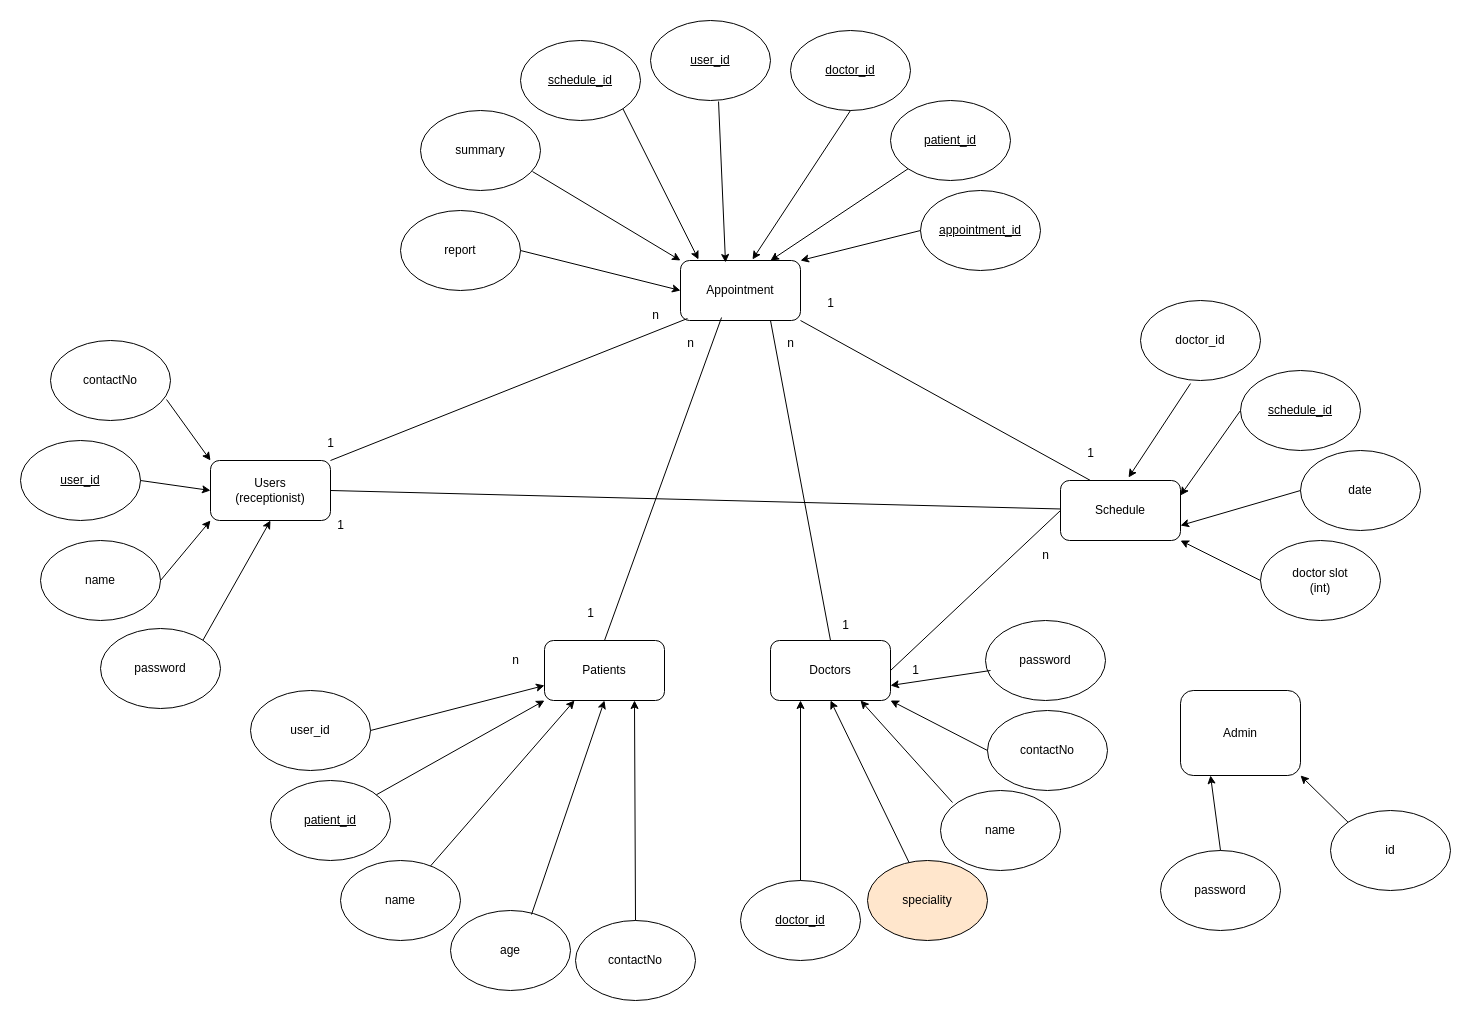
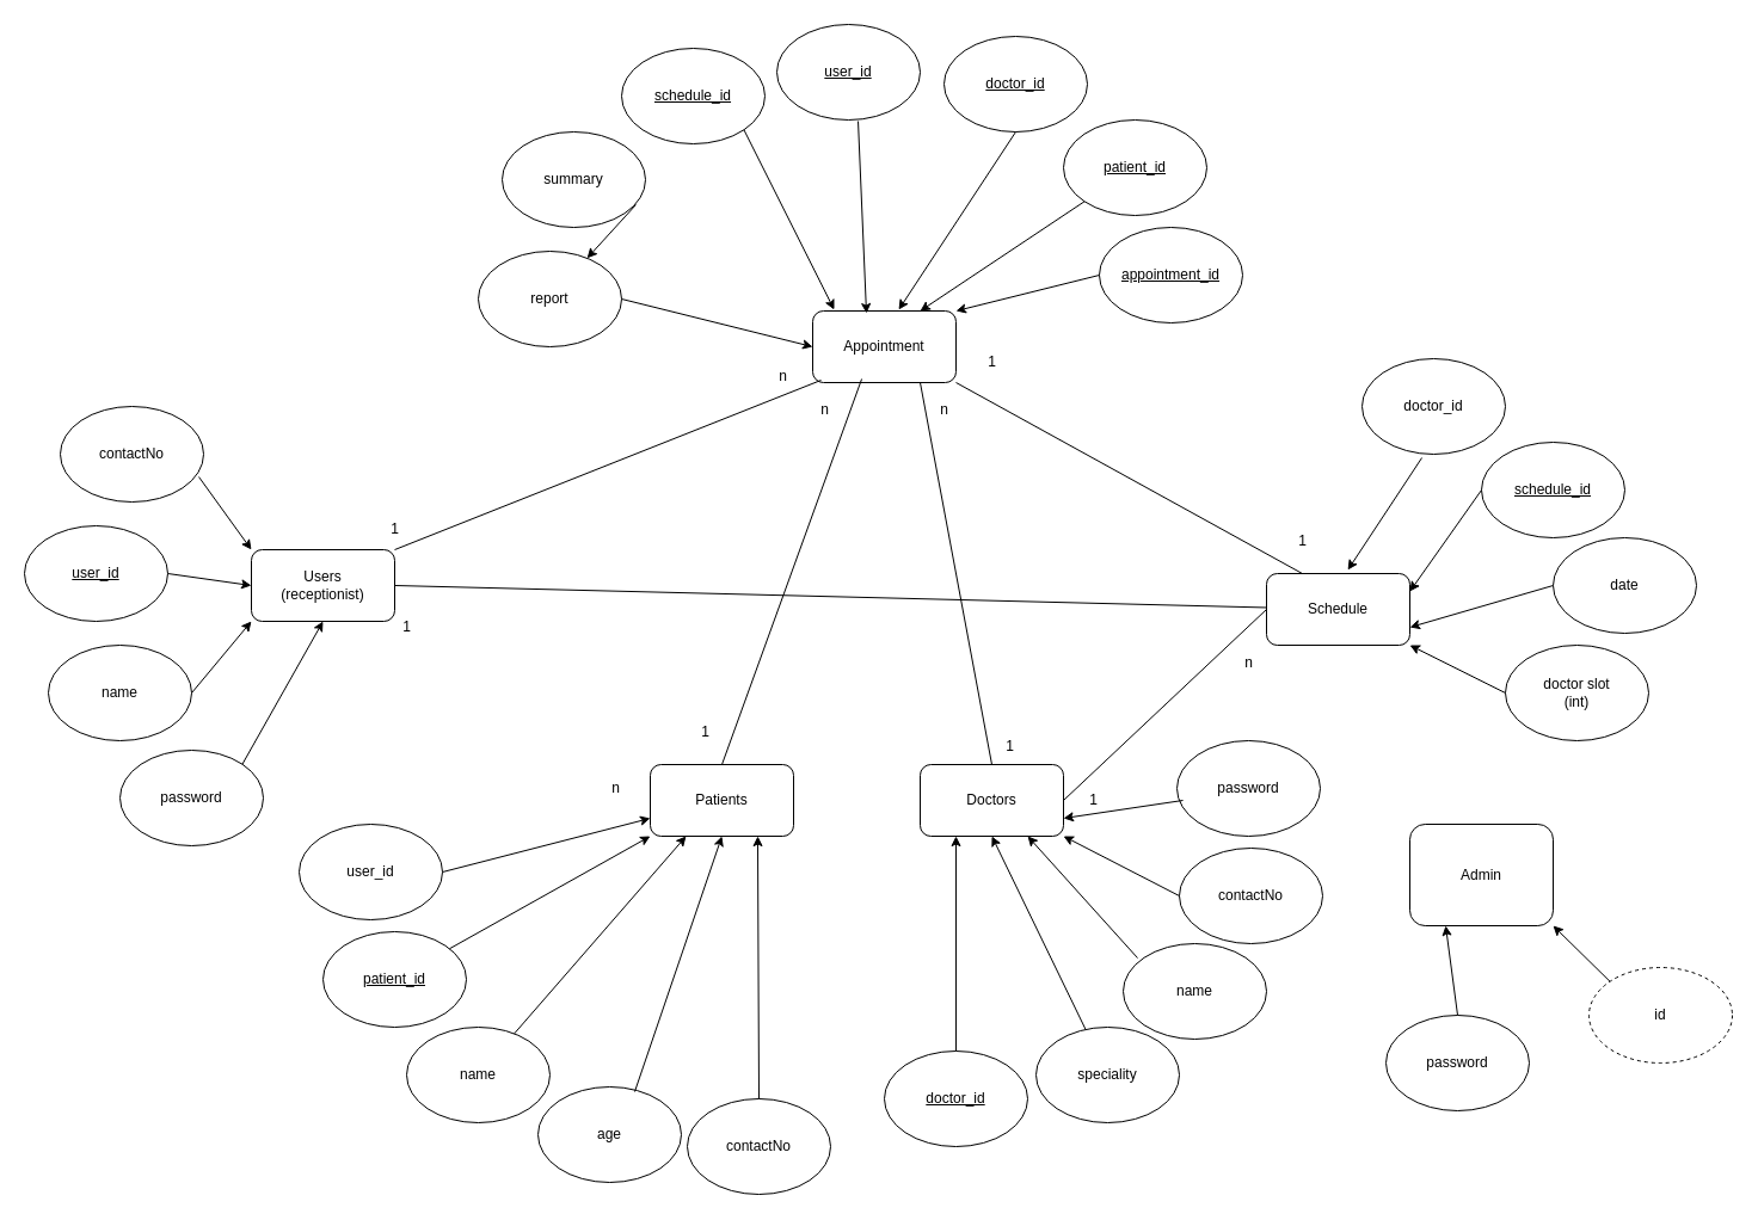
- <mxCell id="32" value="" style="endArrow=classic;html=1;rounded=0;exitX=0.933;exitY=0.763;exitDx=0;exitDy=0;exitPerimeter=0;entryX=0;entryY=0;entryDx=0;entryDy=0;" edge="1" parent="1" source="31" target="2"><mxGeometry width="50" height="50" relative="1" as="geometry"><mxPoint x="990" y="390" as="sourcePoint" /><mxPoint x="670" y="260" as="targetPoint" /></mxGeometry></mxCell>
+ <mxCell id="32" value="" style="endArrow=classic;html=1;rounded=0;exitX=0.933;exitY=0.763;exitDx=0;exitDy=0;exitPerimeter=0;" edge="1" parent="1" source="31" target="33"><mxGeometry width="50" height="50" relative="1" as="geometry"><mxPoint x="990" y="390" as="sourcePoint" /><mxPoint x="670" y="260" as="targetPoint" /></mxGeometry></mxCell>
- <mxCell id="72" value="id" style="ellipse;whiteSpace=wrap;html=1;" vertex="1" parent="1"><mxGeometry x="1330" y="810" width="120" height="80" as="geometry" /></mxCell>
+ <mxCell id="72" value="id" style="ellipse;whiteSpace=wrap;html=1;dashed=1;" vertex="1" parent="1"><mxGeometry x="1330" y="810" width="120" height="80" as="geometry" /></mxCell>
- <mxCell id="64" value="speciality" style="ellipse;whiteSpace=wrap;html=1;fillColor=#ffe6cc;" vertex="1" parent="1"><mxGeometry x="867" y="860" width="120" height="80" as="geometry" /></mxCell>
+ <mxCell id="64" value="speciality" style="ellipse;whiteSpace=wrap;html=1;" vertex="1" parent="1"><mxGeometry x="867" y="860" width="120" height="80" as="geometry" /></mxCell>
